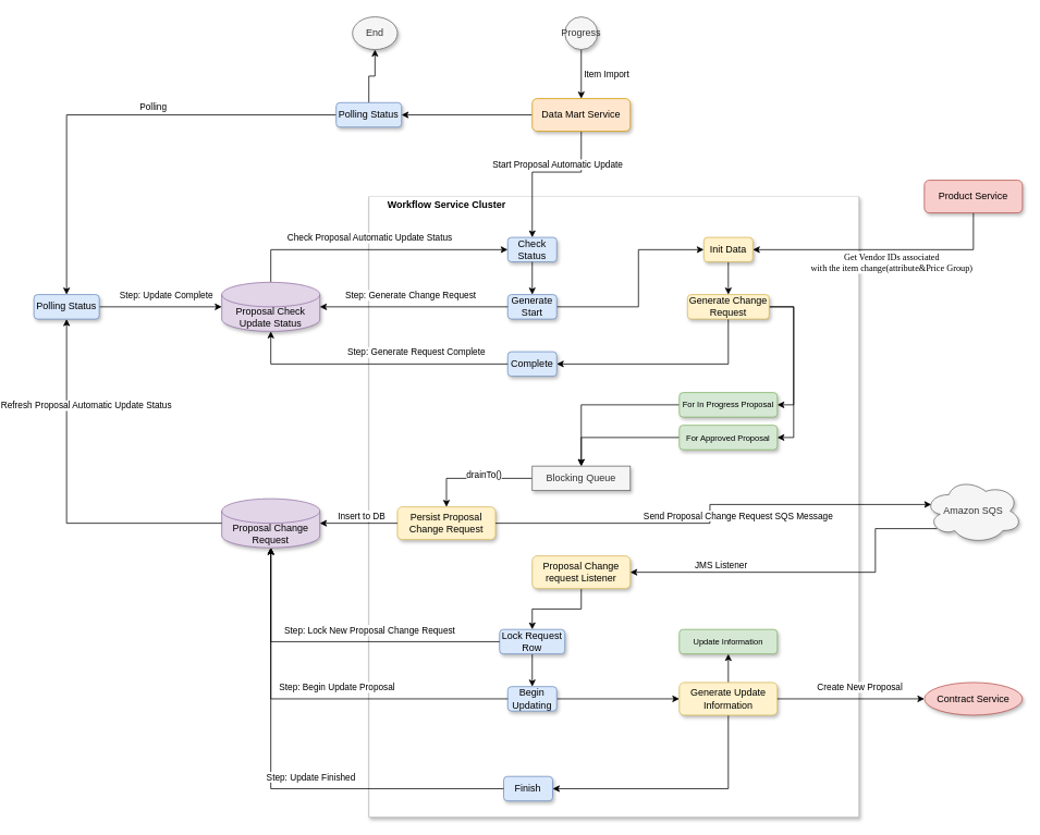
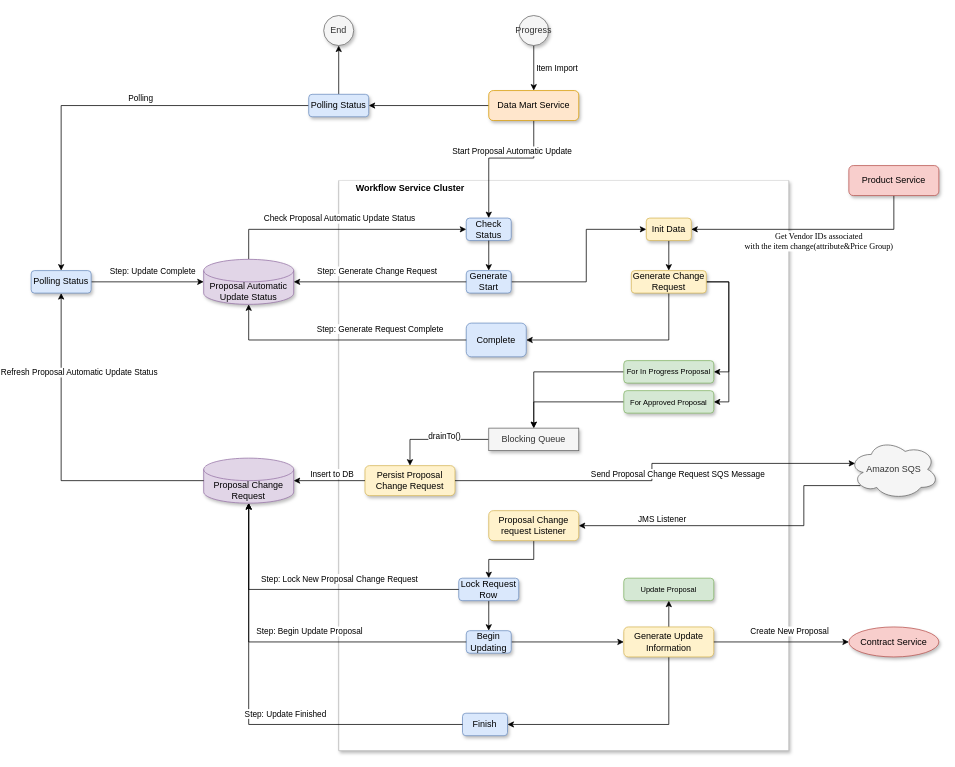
- <mxCell id="74" value="End" style="ellipse;whiteSpace=wrap;html=1;aspect=fixed;fillColor=#f5f5f5;strokeColor=#666666;fontColor=#333333;shadow=1;" vertex="1" parent="1"><mxGeometry x="410" y="20" width="55" height="40" as="geometry" /></mxCell>
+ <mxCell id="74" value="End" style="ellipse;whiteSpace=wrap;html=1;aspect=fixed;fillColor=#f5f5f5;strokeColor=#666666;fontColor=#333333;shadow=1;" vertex="1" parent="1"><mxGeometry x="410" y="20" width="40" height="40" as="geometry" /></mxCell>
- <mxCell id="52" value="Proposal Check Update Status" style="shape=cylinder3;whiteSpace=wrap;html=1;boundedLbl=1;backgroundOutline=1;size=15;shadow=1;fillColor=#e1d5e7;verticalAlign=middle;strokeColor=#9673a6;" vertex="1" parent="1"><mxGeometry x="250" y="345" width="120" height="60" as="geometry" /></mxCell>
+ <mxCell id="52" value="Proposal Automatic Update Status" style="shape=cylinder3;whiteSpace=wrap;html=1;boundedLbl=1;backgroundOutline=1;size=15;shadow=1;fillColor=#e1d5e7;verticalAlign=middle;strokeColor=#9673a6;" vertex="1" parent="1"><mxGeometry x="250" y="345" width="120" height="60" as="geometry" /></mxCell>
- <mxCell id="18" value="Complete" style="rounded=1;whiteSpace=wrap;html=1;fillColor=#dae8fc;strokeColor=#6c8ebf;shadow=1;" vertex="1" parent="2"><mxGeometry x="170" y="190" width="60" height="30" as="geometry" /></mxCell>
+ <mxCell id="18" value="Complete" style="rounded=1;whiteSpace=wrap;html=1;fillColor=#dae8fc;strokeColor=#6c8ebf;shadow=1;" vertex="1" parent="2"><mxGeometry x="170" y="190" width="80" height="45" as="geometry" /></mxCell>
- <mxCell id="33" value="&lt;font style=&quot;font-size: 10px&quot;&gt;Update Information&lt;/font&gt;" style="whiteSpace=wrap;html=1;rounded=1;shadow=1;strokeColor=#82b366;fillColor=#d5e8d4;" vertex="1" parent="2"><mxGeometry x="380" y="530" width="120" height="30" as="geometry" /></mxCell>
+ <mxCell id="33" value="&lt;font style=&quot;font-size: 10px&quot;&gt;Update Proposal&lt;/font&gt;" style="whiteSpace=wrap;html=1;rounded=1;shadow=1;strokeColor=#82b366;fillColor=#d5e8d4;" vertex="1" parent="2"><mxGeometry x="380" y="530" width="120" height="30" as="geometry" /></mxCell>
